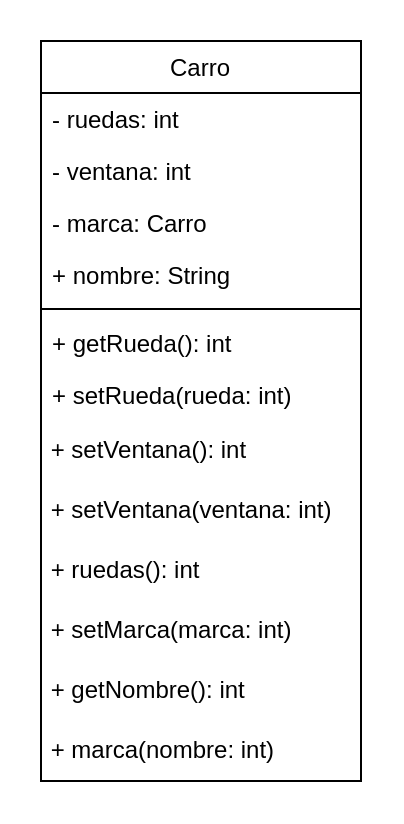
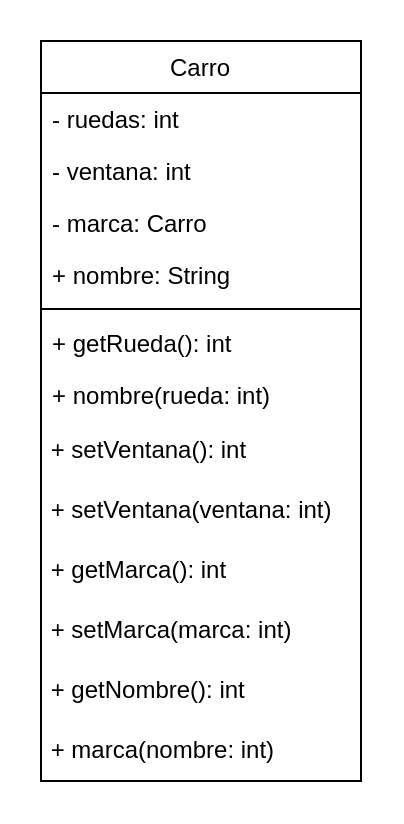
- <mxCell id="9" value="+ setRueda(rueda: int)&#10;" style="text;align=left;verticalAlign=top;spacingLeft=4;spacingRight=4;overflow=hidden;rotatable=0;points=[[0,0.5],[1,0.5]];portConstraint=eastwest;" parent="2" vertex="1"><mxGeometry y="164" width="160" height="26" as="geometry" /></mxCell>
+ <mxCell id="9" value="+ nombre(rueda: int)&#10;" style="text;align=left;verticalAlign=top;spacingLeft=4;spacingRight=4;overflow=hidden;rotatable=0;points=[[0,0.5],[1,0.5]];portConstraint=eastwest;" parent="2" vertex="1"><mxGeometry y="164" width="160" height="26" as="geometry" /></mxCell>
- <mxCell id="12" value="&amp;nbsp;+ ruedas(): int" style="text;html=1;strokeColor=none;fillColor=none;align=left;verticalAlign=middle;whiteSpace=wrap;rounded=0;" vertex="1" parent="2"><mxGeometry y="250" width="160" height="30" as="geometry" /></mxCell>
+ <mxCell id="12" value="&amp;nbsp;+ getMarca(): int" style="text;html=1;strokeColor=none;fillColor=none;align=left;verticalAlign=middle;whiteSpace=wrap;rounded=0;" vertex="1" parent="2"><mxGeometry y="250" width="160" height="30" as="geometry" /></mxCell>
